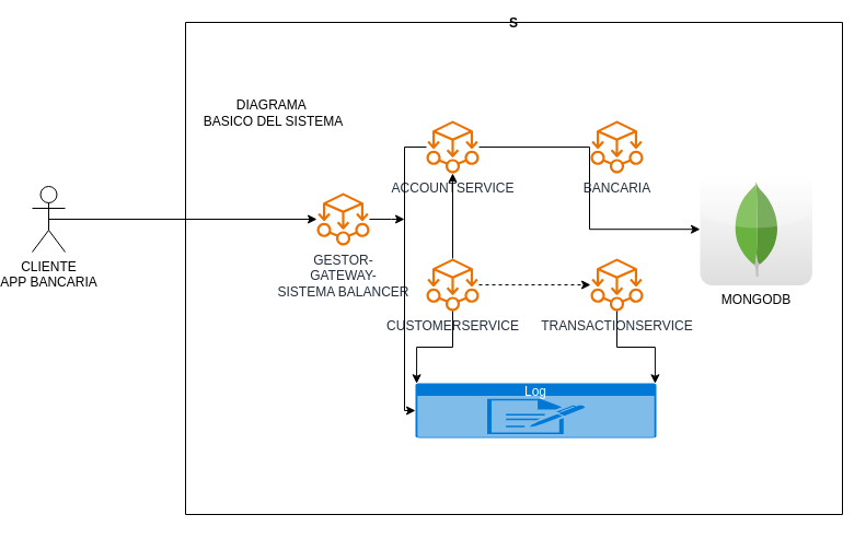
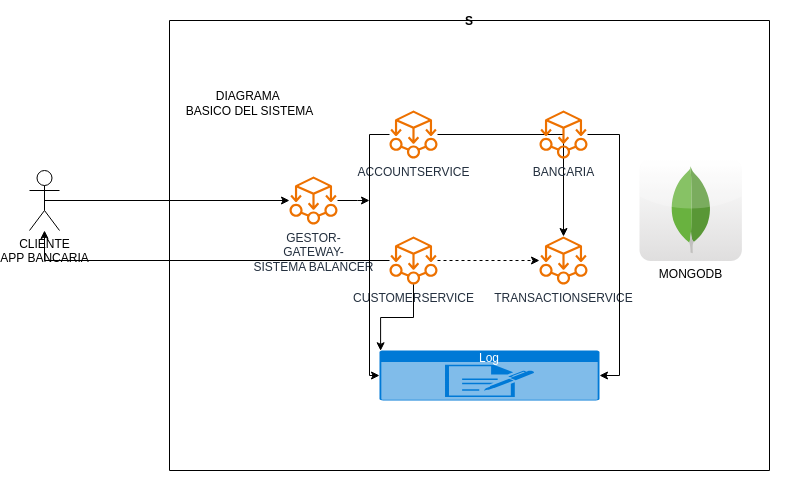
- <mxCell id="6" style="edgeStyle=orthogonalEdgeStyle;rounded=0;orthogonalLoop=1;jettySize=auto;html=1;" parent="2" source="7" target="4" edge="1"><mxGeometry relative="1" as="geometry" /></mxCell>
+ <mxCell id="6" style="edgeStyle=orthogonalEdgeStyle;rounded=0;orthogonalLoop=1;jettySize=auto;html=1;" parent="2" source="7" target="18" edge="1"><mxGeometry relative="1" as="geometry" /></mxCell>
- <mxCell id="3" style="edgeStyle=orthogonalEdgeStyle;rounded=0;orthogonalLoop=1;jettySize=auto;html=1;" parent="2" source="4" target="17" edge="1"><mxGeometry relative="1" as="geometry" /></mxCell>
+ <mxCell id="3" style="edgeStyle=orthogonalEdgeStyle;rounded=0;orthogonalLoop=1;jettySize=auto;html=1;" parent="2" source="4" target="9" edge="1"><mxGeometry relative="1" as="geometry" /></mxCell>
+ <mxCell id="16" style="edgeStyle=orthogonalEdgeStyle;rounded=0;orthogonalLoop=1;jettySize=auto;html=1;entryX=1;entryY=0.5;entryDx=0;entryDy=0;entryPerimeter=0;" parent="2" source="8" target="10" edge="1"><mxGeometry relative="1" as="geometry"><Array as="points"><mxPoint x="450" y="114" /><mxPoint x="450" y="355" /></Array></mxGeometry></mxCell>
- <mxCell id="15" style="edgeStyle=orthogonalEdgeStyle;rounded=0;orthogonalLoop=1;jettySize=auto;html=1;entryX=0.995;entryY=0.005;entryDx=0;entryDy=0;entryPerimeter=0;" parent="2" source="9" target="10" edge="1"><mxGeometry relative="1" as="geometry" /></mxCell>
